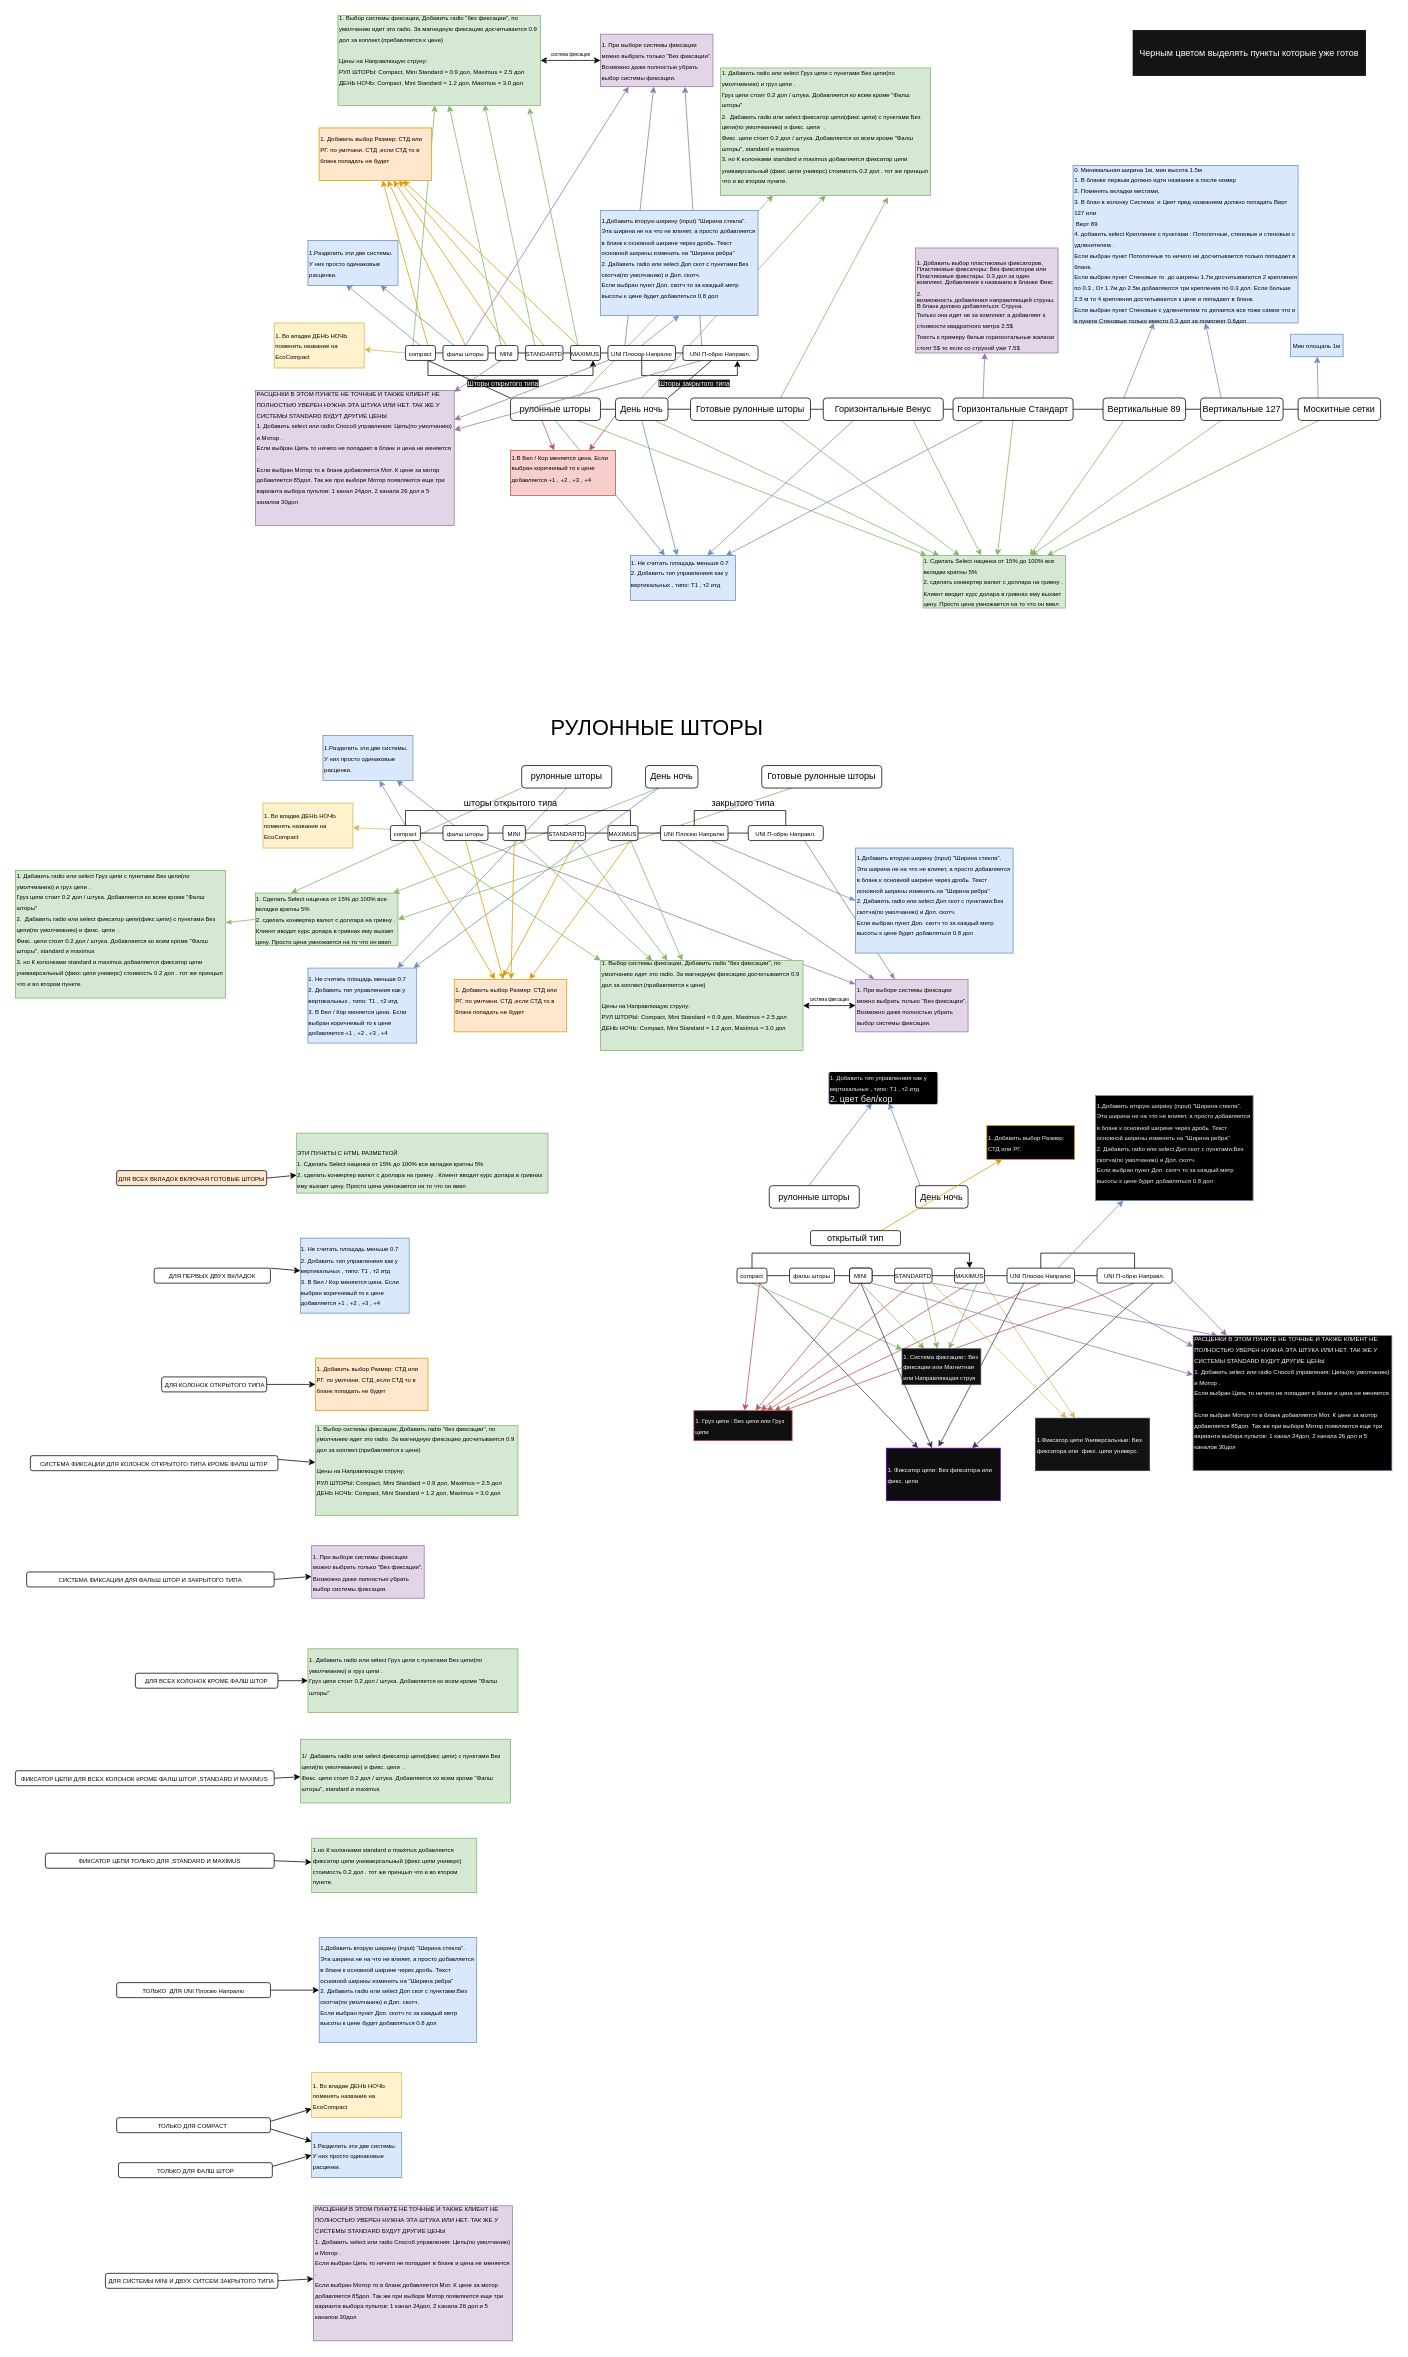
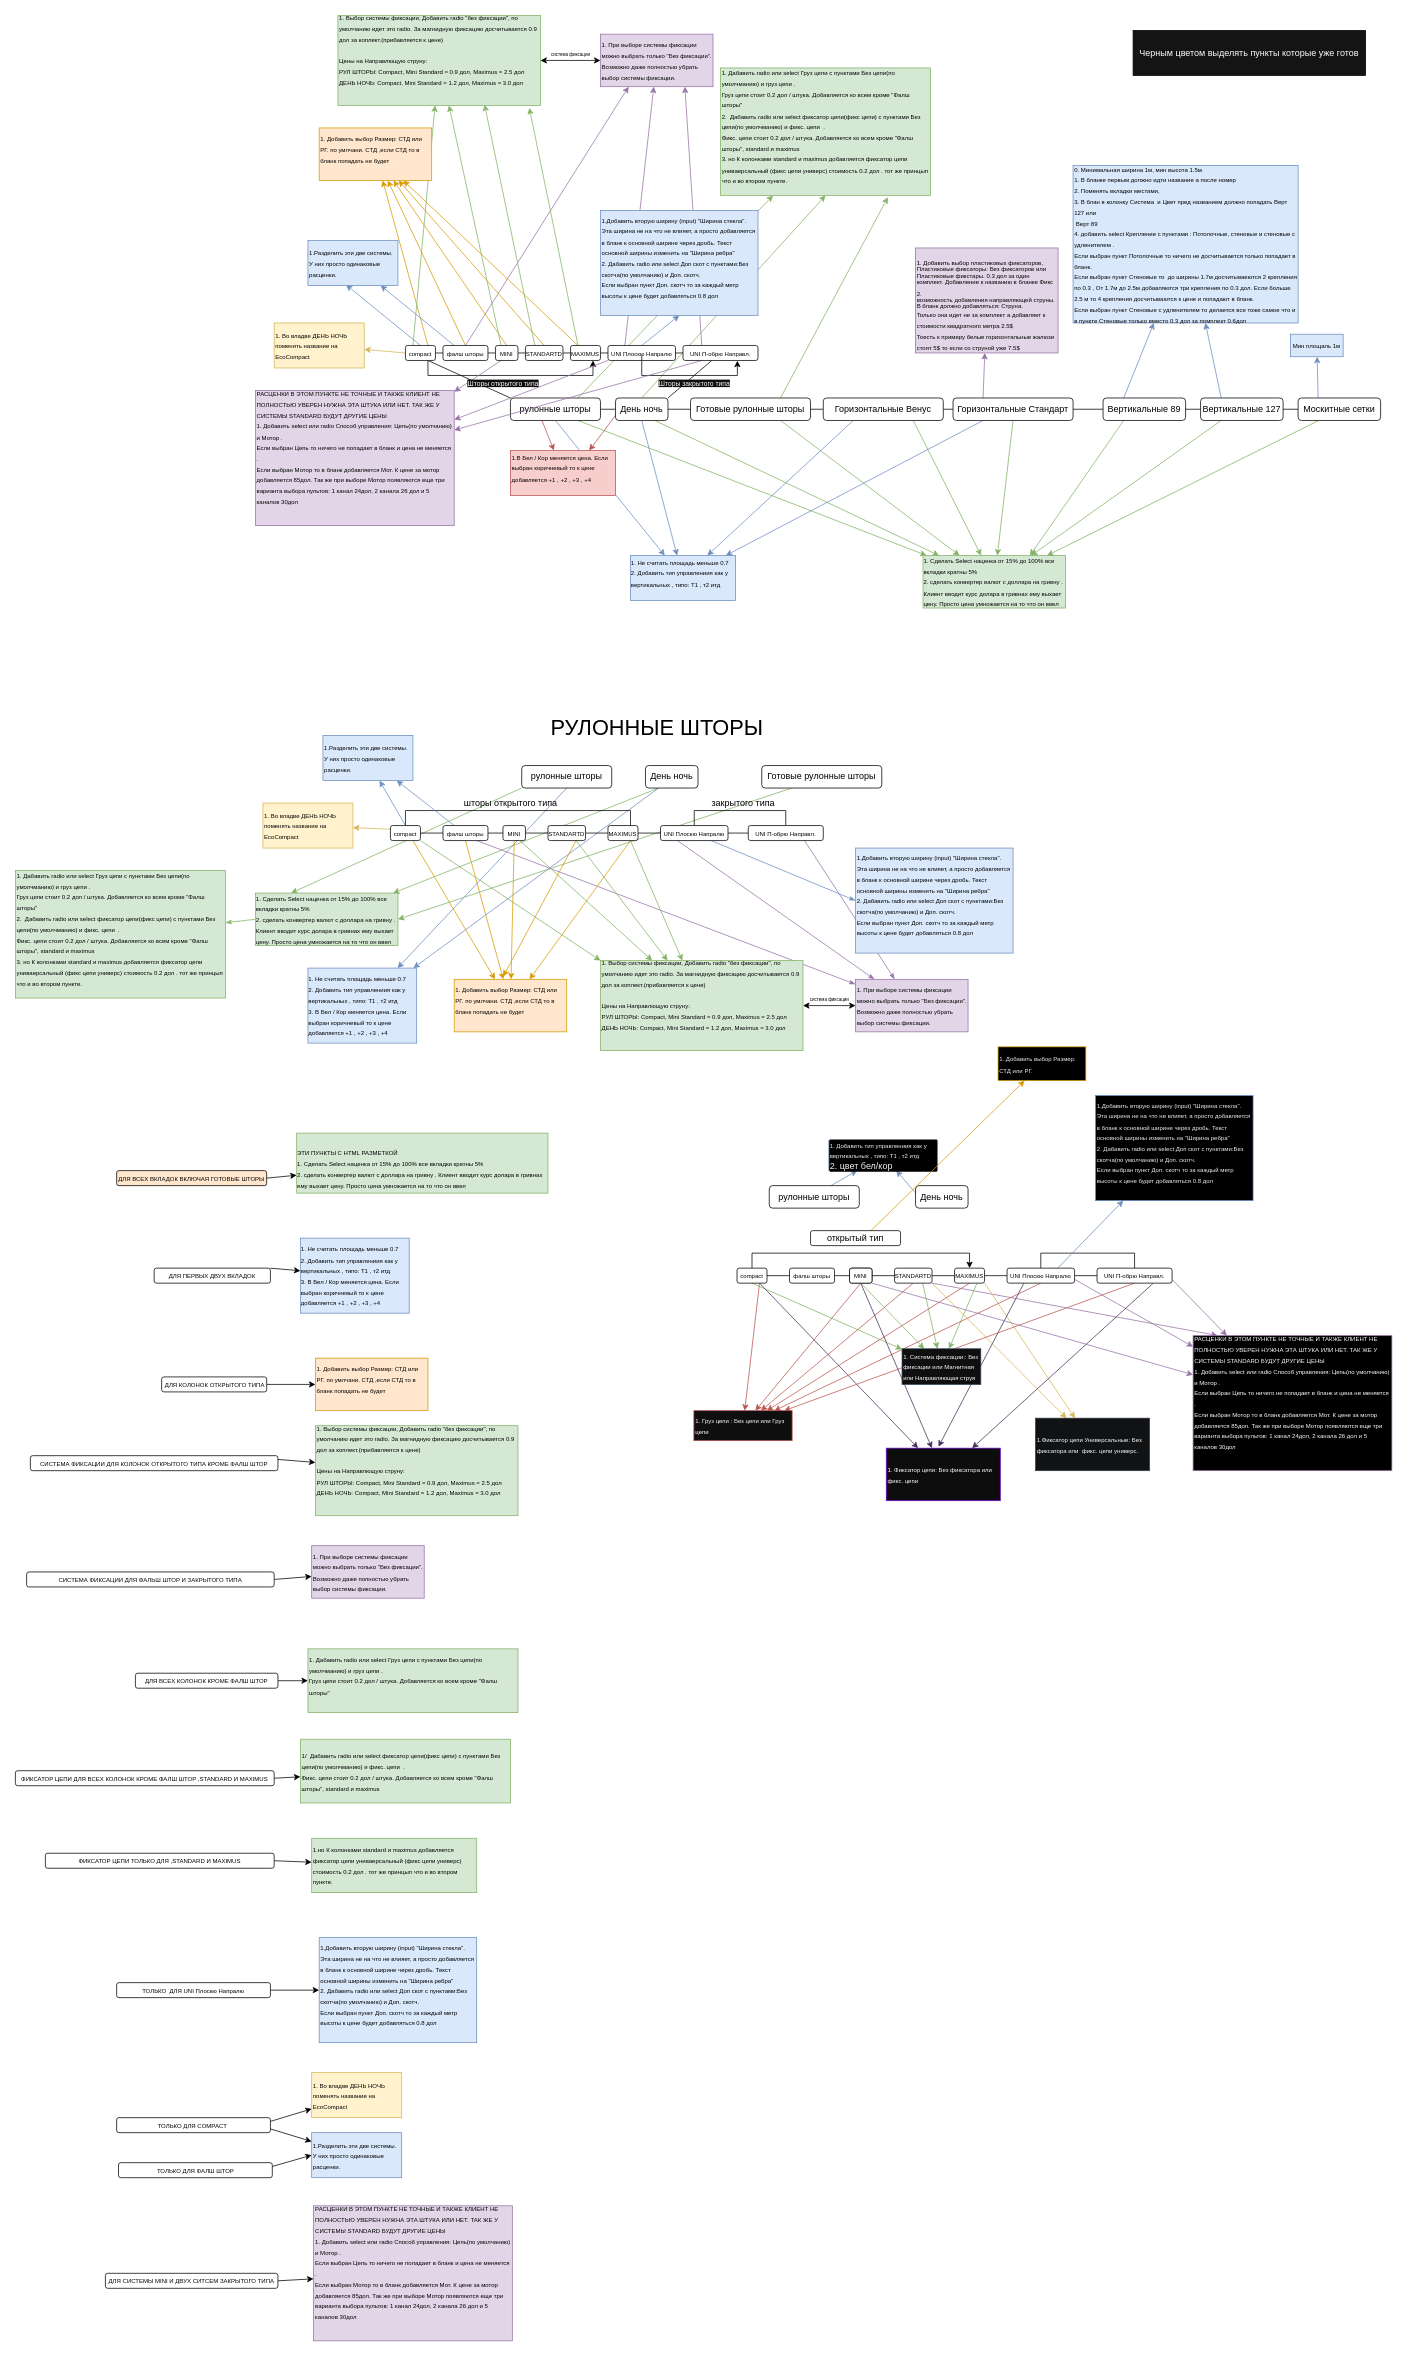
- <mxCell id="221" value="&lt;div style=&quot;text-align: left&quot;&gt;&lt;span style=&quot;font-size: 8px&quot;&gt;1. Добавить тип управлениия как у вертикальных , типо: Т1 , т2 итд&lt;/span&gt;&lt;br&gt;&lt;/div&gt;&lt;div style=&quot;text-align: left&quot;&gt;2. цвет бел/кор&lt;/div&gt;" style="whiteSpace=wrap;html=1;strokeColor=#6c8ebf;fillColor=#161719;labelBackgroundColor=#000000;fontColor=#F0F0F0;" parent="1" vertex="1"><mxGeometry x="1104.5" y="1430" width="145" height="40" as="geometry" /></mxCell>
+ <mxCell id="221" value="&lt;div style=&quot;text-align: left&quot;&gt;&lt;span style=&quot;font-size: 8px&quot;&gt;1. Добавить тип управлениия как у вертикальных , типо: Т1 , т2 итд&lt;/span&gt;&lt;br&gt;&lt;/div&gt;&lt;div style=&quot;text-align: left&quot;&gt;2. цвет бел/кор&lt;/div&gt;" style="whiteSpace=wrap;html=1;strokeColor=#6c8ebf;fillColor=#161719;labelBackgroundColor=#000000;fontColor=#F0F0F0;" parent="1" vertex="1"><mxGeometry x="1104.5" y="1520" width="145" height="40" as="geometry" /></mxCell>
- <mxCell id="222" value="&lt;font style=&quot;line-height: 60% ; font-size: 8px&quot;&gt;1. Добавить выбор Размер: СТД или РГ.&amp;nbsp;&lt;br&gt;&lt;/font&gt;" style="whiteSpace=wrap;html=1;strokeColor=#d79b00;align=left;fontColor=#F0F0F0;fillColor=#000000;" parent="1" vertex="1"><mxGeometry x="1315" y="1500" width="117" height="45" as="geometry" /></mxCell>
+ <mxCell id="222" value="&lt;font style=&quot;line-height: 60% ; font-size: 8px&quot;&gt;1. Добавить выбор Размер: СТД или РГ.&amp;nbsp;&lt;br&gt;&lt;/font&gt;" style="whiteSpace=wrap;html=1;strokeColor=#d79b00;align=left;fontColor=#F0F0F0;fillColor=#000000;" parent="1" vertex="1"><mxGeometry x="1330" y="1395" width="117" height="45" as="geometry" /></mxCell>
